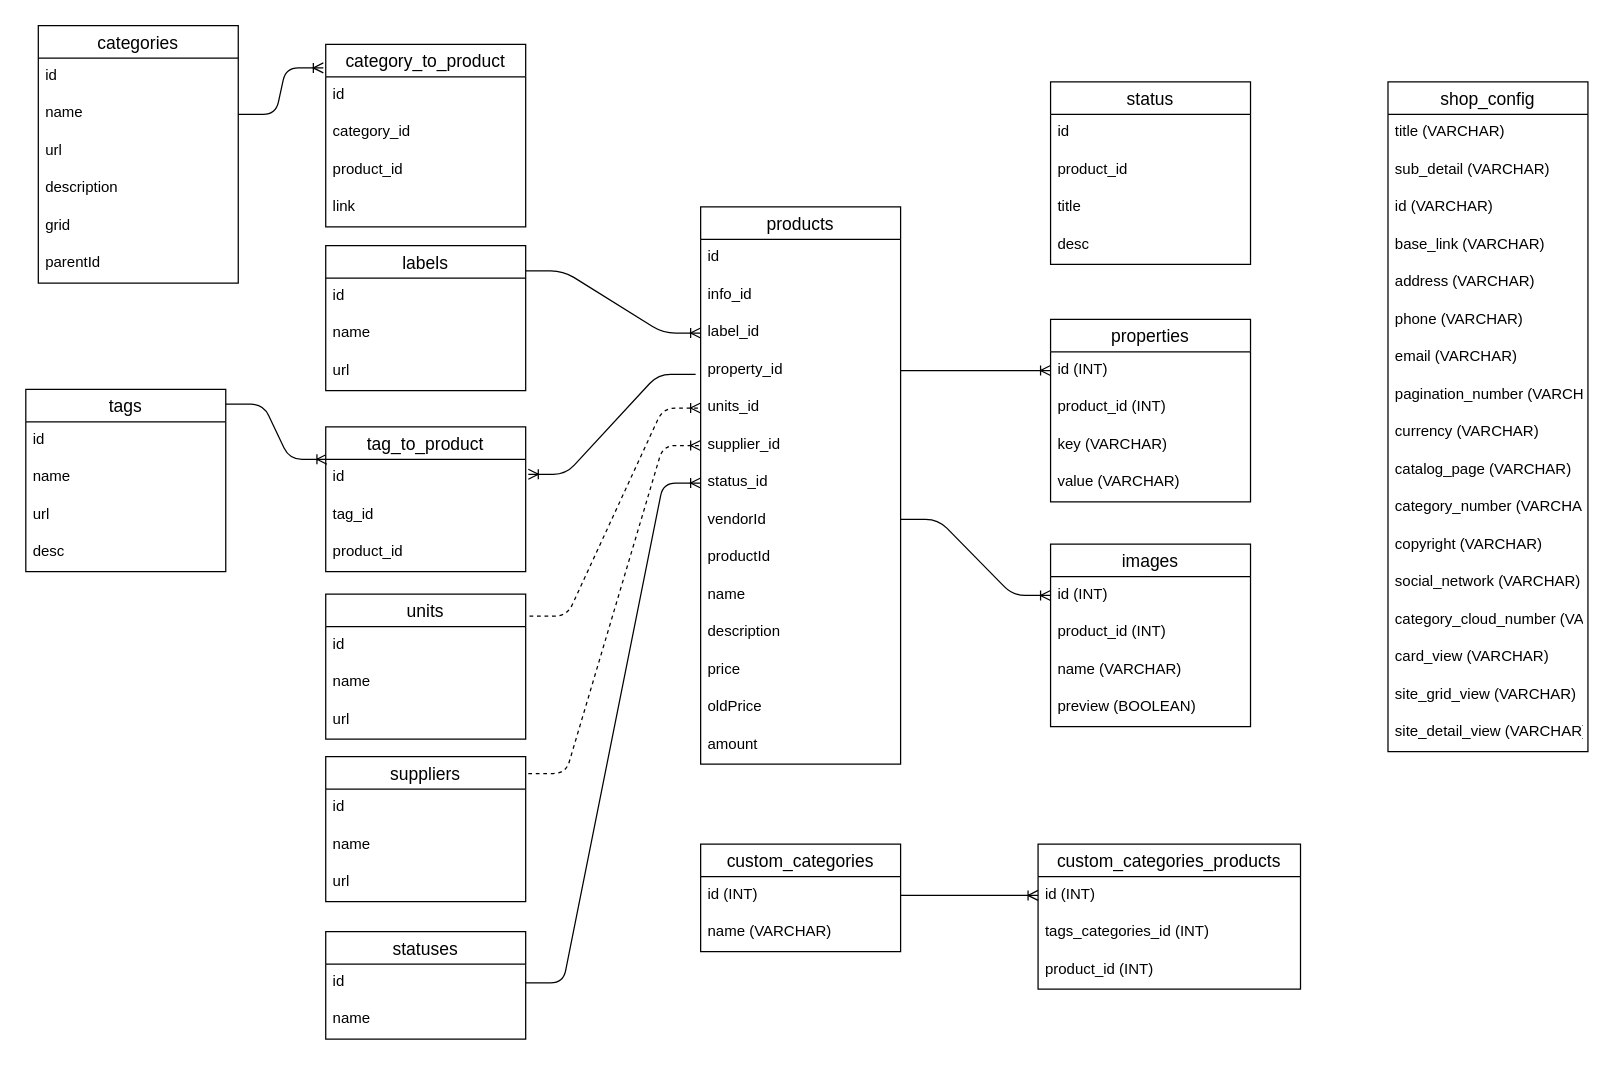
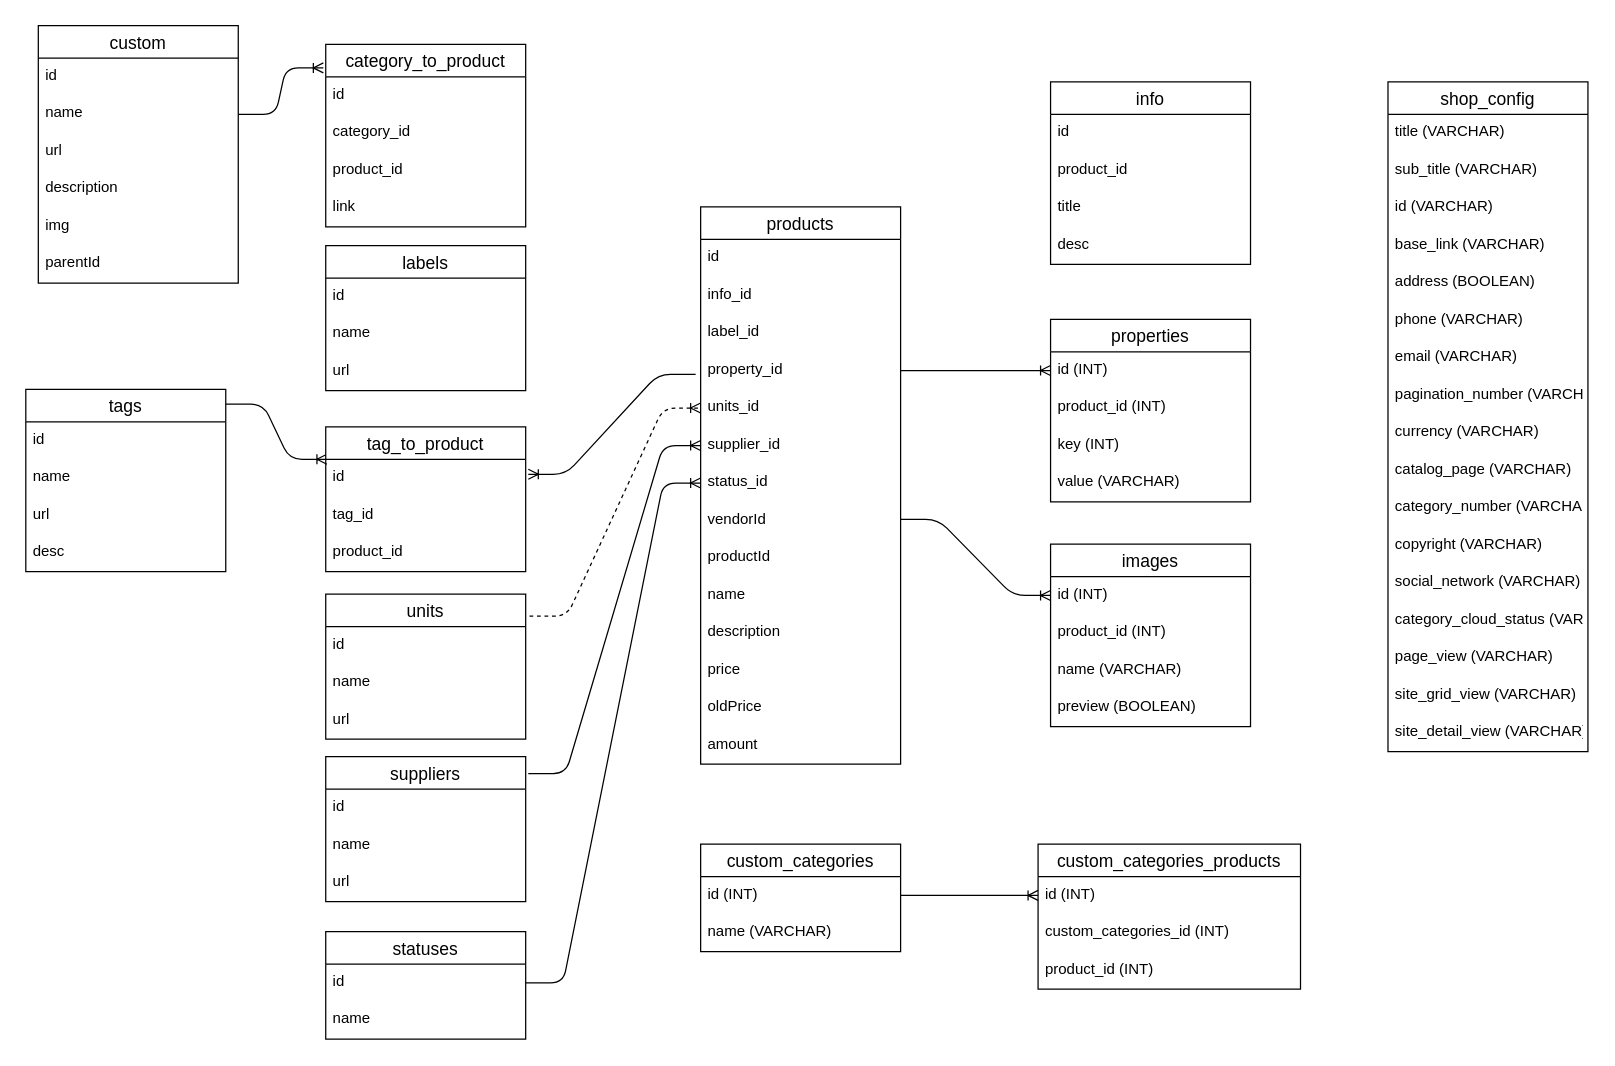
- <mxCell id="22" value="categories" style="swimlane;fontStyle=0;childLayout=stackLayout;horizontal=1;startSize=26;horizontalStack=0;resizeParent=1;resizeParentMax=0;resizeLast=0;collapsible=1;marginBottom=0;align=center;fontSize=14;flipH=1;" parent="1" vertex="1"><mxGeometry x="30" y="20" width="160" height="206" as="geometry" /></mxCell>
+ <mxCell id="22" value="custom" style="swimlane;fontStyle=0;childLayout=stackLayout;horizontal=1;startSize=26;horizontalStack=0;resizeParent=1;resizeParentMax=0;resizeLast=0;collapsible=1;marginBottom=0;align=center;fontSize=14;flipH=1;" parent="1" vertex="1"><mxGeometry x="30" y="20" width="160" height="206" as="geometry" /></mxCell>
- <mxCell id="17" value="status" style="swimlane;fontStyle=0;childLayout=stackLayout;horizontal=1;startSize=26;horizontalStack=0;resizeParent=1;resizeParentMax=0;resizeLast=0;collapsible=1;marginBottom=0;align=center;fontSize=14;" parent="1" vertex="1"><mxGeometry x="840" y="65" width="160" height="146" as="geometry" /></mxCell>
+ <mxCell id="17" value="info" style="swimlane;fontStyle=0;childLayout=stackLayout;horizontal=1;startSize=26;horizontalStack=0;resizeParent=1;resizeParentMax=0;resizeLast=0;collapsible=1;marginBottom=0;align=center;fontSize=14;" parent="1" vertex="1"><mxGeometry x="840" y="65" width="160" height="146" as="geometry" /></mxCell>
- <mxCell id="79" value="sub_detail (VARCHAR)" style="text;strokeColor=none;fillColor=none;spacingLeft=4;spacingRight=4;overflow=hidden;rotatable=0;points=[[0,0.5],[1,0.5]];portConstraint=eastwest;fontSize=12;" parent="77" vertex="1"><mxGeometry y="56" width="160" height="30" as="geometry" /></mxCell>
+ <mxCell id="79" value="sub_title (VARCHAR)" style="text;strokeColor=none;fillColor=none;spacingLeft=4;spacingRight=4;overflow=hidden;rotatable=0;points=[[0,0.5],[1,0.5]];portConstraint=eastwest;fontSize=12;" parent="77" vertex="1"><mxGeometry y="56" width="160" height="30" as="geometry" /></mxCell>
- <mxCell id="27" value="grid" style="text;strokeColor=none;fillColor=none;spacingLeft=4;spacingRight=4;overflow=hidden;rotatable=0;points=[[0,0.5],[1,0.5]];portConstraint=eastwest;fontSize=12;" parent="22" vertex="1"><mxGeometry y="146" width="160" height="30" as="geometry" /></mxCell>
+ <mxCell id="27" value="img" style="text;strokeColor=none;fillColor=none;spacingLeft=4;spacingRight=4;overflow=hidden;rotatable=0;points=[[0,0.5],[1,0.5]];portConstraint=eastwest;fontSize=12;" parent="22" vertex="1"><mxGeometry y="146" width="160" height="30" as="geometry" /></mxCell>
- <mxCell id="82" value="address (VARCHAR)" style="text;strokeColor=none;fillColor=none;spacingLeft=4;spacingRight=4;overflow=hidden;rotatable=0;points=[[0,0.5],[1,0.5]];portConstraint=eastwest;fontSize=12;" parent="77" vertex="1"><mxGeometry y="146" width="160" height="30" as="geometry" /></mxCell>
+ <mxCell id="82" value="address (BOOLEAN)" style="text;strokeColor=none;fillColor=none;spacingLeft=4;spacingRight=4;overflow=hidden;rotatable=0;points=[[0,0.5],[1,0.5]];portConstraint=eastwest;fontSize=12;" parent="77" vertex="1"><mxGeometry y="146" width="160" height="30" as="geometry" /></mxCell>
- <mxCell id="39" value="" style="edgeStyle=entityRelationEdgeStyle;fontSize=12;html=1;endArrow=ERoneToMany;startSize=13;targetPerimeterSpacing=4;strokeColor=#000000;exitX=1;exitY=0.174;exitDx=0;exitDy=0;exitPerimeter=0;entryX=0;entryY=0.5;entryDx=0;entryDy=0;" parent="1" source="35" target="5" edge="1"><mxGeometry width="100" height="100" relative="1" as="geometry"><mxPoint x="460" y="165" as="sourcePoint" /><mxPoint x="710" y="136" as="targetPoint" /></mxGeometry></mxCell>
- <mxCell id="43" value="key (VARCHAR)" style="text;strokeColor=none;fillColor=none;spacingLeft=4;spacingRight=4;overflow=hidden;rotatable=0;points=[[0,0.5],[1,0.5]];portConstraint=eastwest;fontSize=12;" parent="40" vertex="1"><mxGeometry y="86" width="160" height="30" as="geometry" /></mxCell>
+ <mxCell id="43" value="key (INT)" style="text;strokeColor=none;fillColor=none;spacingLeft=4;spacingRight=4;overflow=hidden;rotatable=0;points=[[0,0.5],[1,0.5]];portConstraint=eastwest;fontSize=12;" parent="40" vertex="1"><mxGeometry y="86" width="160" height="30" as="geometry" /></mxCell>
- <mxCell id="61" value="" style="edgeStyle=entityRelationEdgeStyle;fontSize=12;html=1;endArrow=ERoneToMany;startSize=13;targetPerimeterSpacing=4;strokeColor=#000000;exitX=1.013;exitY=0.116;exitDx=0;exitDy=0;exitPerimeter=0;entryX=0;entryY=0.5;entryDx=0;entryDy=0;dashed=1;" parent="1" source="57" target="8" edge="1"><mxGeometry width="100" height="100" relative="1" as="geometry"><mxPoint x="440" y="665" as="sourcePoint" /><mxPoint x="540" y="565" as="targetPoint" /></mxGeometry></mxCell>
+ <mxCell id="61" value="" style="edgeStyle=entityRelationEdgeStyle;fontSize=12;html=1;endArrow=ERoneToMany;startSize=13;targetPerimeterSpacing=4;strokeColor=#000000;exitX=1.013;exitY=0.116;exitDx=0;exitDy=0;exitPerimeter=0;entryX=0;entryY=0.5;entryDx=0;entryDy=0;" parent="1" source="57" target="8" edge="1"><mxGeometry width="100" height="100" relative="1" as="geometry"><mxPoint x="440" y="665" as="sourcePoint" /><mxPoint x="540" y="565" as="targetPoint" /></mxGeometry></mxCell>
- <mxCell id="91" value="category_cloud_number (VARCHAR)" style="text;strokeColor=none;fillColor=none;spacingLeft=4;spacingRight=4;overflow=hidden;rotatable=0;points=[[0,0.5],[1,0.5]];portConstraint=eastwest;fontSize=12;" parent="77" vertex="1"><mxGeometry y="416" width="160" height="30" as="geometry" /></mxCell>
+ <mxCell id="91" value="category_cloud_status (VARCHAR)" style="text;strokeColor=none;fillColor=none;spacingLeft=4;spacingRight=4;overflow=hidden;rotatable=0;points=[[0,0.5],[1,0.5]];portConstraint=eastwest;fontSize=12;" parent="77" vertex="1"><mxGeometry y="416" width="160" height="30" as="geometry" /></mxCell>
- <mxCell id="92" value="card_view (VARCHAR)" style="text;strokeColor=none;fillColor=none;spacingLeft=4;spacingRight=4;overflow=hidden;rotatable=0;points=[[0,0.5],[1,0.5]];portConstraint=eastwest;fontSize=12;" vertex="1" parent="77"><mxGeometry y="446" width="160" height="30" as="geometry" /></mxCell>
+ <mxCell id="92" value="page_view (VARCHAR)" style="text;strokeColor=none;fillColor=none;spacingLeft=4;spacingRight=4;overflow=hidden;rotatable=0;points=[[0,0.5],[1,0.5]];portConstraint=eastwest;fontSize=12;" vertex="1" parent="77"><mxGeometry y="446" width="160" height="30" as="geometry" /></mxCell>
- <mxCell id="100" value="tags_categories_id (INT)" style="text;strokeColor=none;fillColor=none;spacingLeft=4;spacingRight=4;overflow=hidden;rotatable=0;points=[[0,0.5],[1,0.5]];portConstraint=eastwest;fontSize=12;" vertex="1" parent="98"><mxGeometry y="56" width="210" height="30" as="geometry" /></mxCell>
+ <mxCell id="100" value="custom_categories_id (INT)" style="text;strokeColor=none;fillColor=none;spacingLeft=4;spacingRight=4;overflow=hidden;rotatable=0;points=[[0,0.5],[1,0.5]];portConstraint=eastwest;fontSize=12;" vertex="1" parent="98"><mxGeometry y="56" width="210" height="30" as="geometry" /></mxCell>
